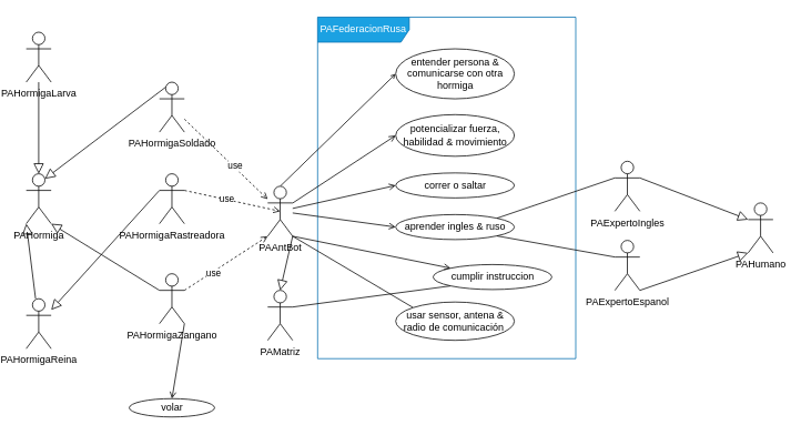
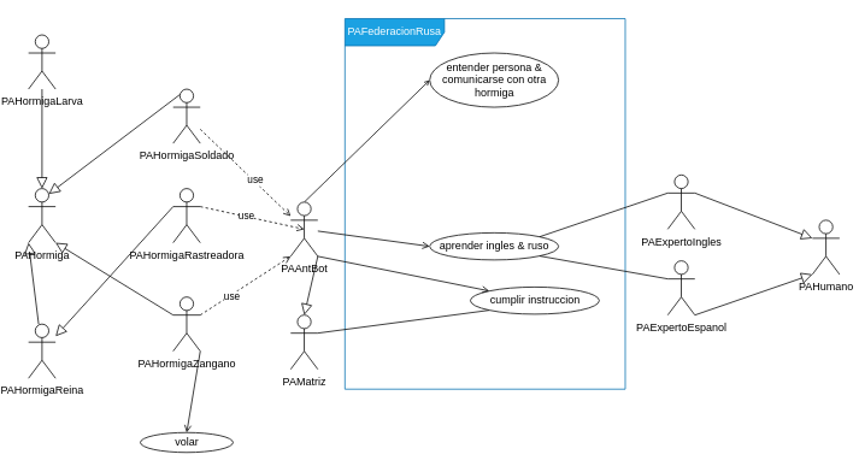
- <mxCell id="24" value="potencializar fuerza, habilidad &amp;amp; movimiento" style="ellipse;whiteSpace=wrap;html=1;" vertex="1" parent="1"><mxGeometry x="463.75" y="137" width="142.5" height="50" as="geometry" /></mxCell>
- <mxCell id="3" style="edgeStyle=none;html=1;entryX=0;entryY=0.5;entryDx=0;entryDy=0;endArrow=open;endFill=0;" edge="1" parent="1" source="10" target="24"><mxGeometry relative="1" as="geometry" /></mxCell>
- <mxCell id="33" value="correr o saltar" style="ellipse;whiteSpace=wrap;html=1;" vertex="1" parent="1"><mxGeometry x="463.75" y="207" width="142.5" height="30" as="geometry" /></mxCell>
- <mxCell id="5" style="edgeStyle=none;html=1;entryX=0;entryY=0.5;entryDx=0;entryDy=0;endArrow=open;endFill=0;endSize=6;" edge="1" parent="1" source="10" target="33"><mxGeometry relative="1" as="geometry" /></mxCell>
- <mxCell id="8" style="edgeStyle=none;html=1;exitX=1;exitY=1;exitDx=0;exitDy=0;exitPerimeter=0;entryX=0;entryY=0;entryDx=0;entryDy=0;endArrow=none;endFill=0;endSize=6;" edge="1" parent="1" source="10" target="41"><mxGeometry relative="1" as="geometry" /></mxCell>
- <mxCell id="41" value="usar sensor, antena &amp;amp; radio de comunicación&amp;nbsp;" style="ellipse;whiteSpace=wrap;html=1;" vertex="1" parent="1"><mxGeometry x="463.75" y="362" width="142.5" height="46" as="geometry" /></mxCell>
